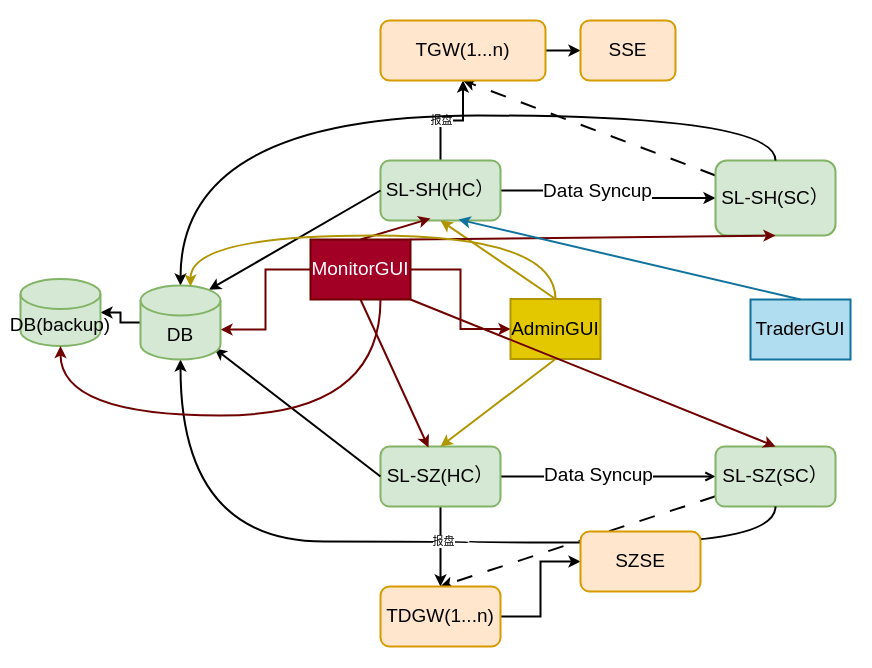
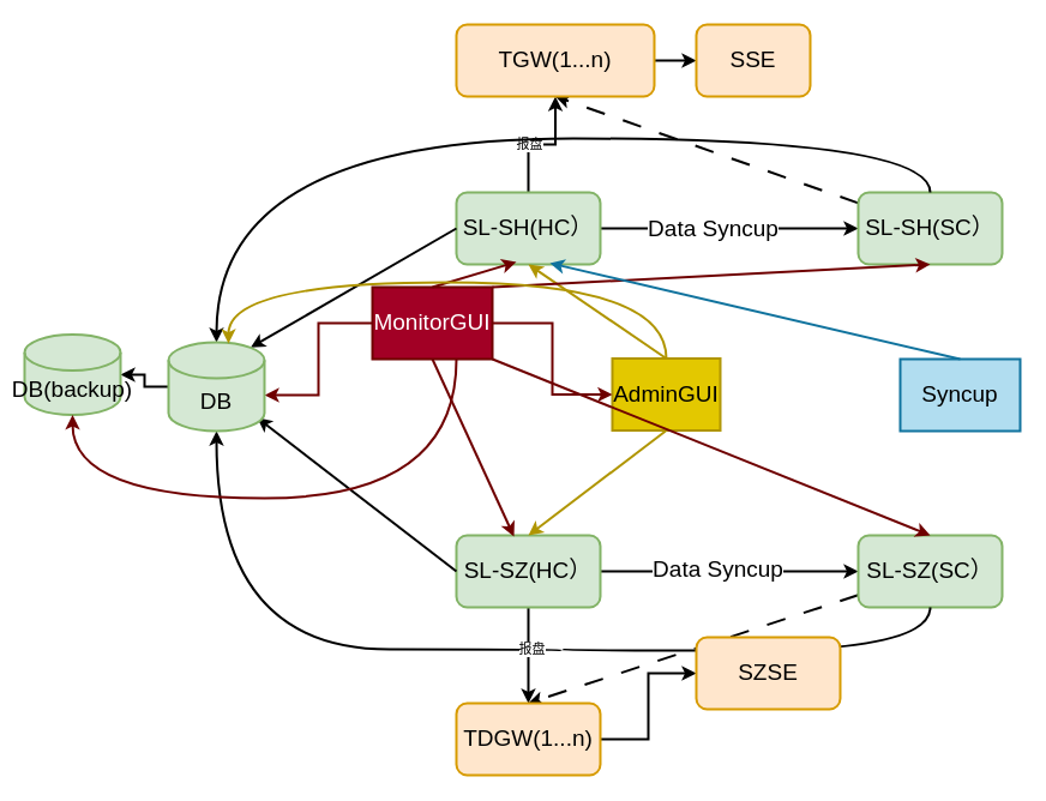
- <mxCell id="8" value="SL-SH(SC）" style="rounded=1;whiteSpace=wrap;html=1;strokeWidth=2;fontSize=19;fillColor=#d5e8d4;strokeColor=#82b366;" vertex="1" parent="1"><mxGeometry x="715" y="160" width="120" height="75" as="geometry" /></mxCell>
+ <mxCell id="8" value="SL-SH(SC）" style="rounded=1;whiteSpace=wrap;html=1;strokeWidth=2;fontSize=19;fillColor=#d5e8d4;strokeColor=#82b366;" vertex="1" parent="1"><mxGeometry x="715" y="160" width="120" height="60" as="geometry" /></mxCell>
- <mxCell id="18" value="TraderGUI" style="rounded=0;whiteSpace=wrap;html=1;strokeWidth=2;fontSize=19;fillColor=#b1ddf0;strokeColor=#10739e;" vertex="1" parent="1"><mxGeometry x="750" y="299" width="100" height="60" as="geometry" /></mxCell>
+ <mxCell id="18" value="Syncup" style="rounded=0;whiteSpace=wrap;html=1;strokeWidth=2;fontSize=19;fillColor=#b1ddf0;strokeColor=#10739e;" vertex="1" parent="1"><mxGeometry x="750" y="299" width="100" height="60" as="geometry" /></mxCell>
- <mxCell id="9" style="edgeStyle=orthogonalEdgeStyle;rounded=0;orthogonalLoop=1;jettySize=auto;html=1;entryX=0;entryY=0.5;entryDx=0;entryDy=0;strokeWidth=2;fontSize=19;endArrow=open;" edge="1" parent="1" source="12" target="14"><mxGeometry relative="1" as="geometry" /></mxCell>
+ <mxCell id="9" style="edgeStyle=orthogonalEdgeStyle;rounded=0;orthogonalLoop=1;jettySize=auto;html=1;entryX=0;entryY=0.5;entryDx=0;entryDy=0;strokeWidth=2;fontSize=19;" edge="1" parent="1" source="12" target="14"><mxGeometry relative="1" as="geometry" /></mxCell>
